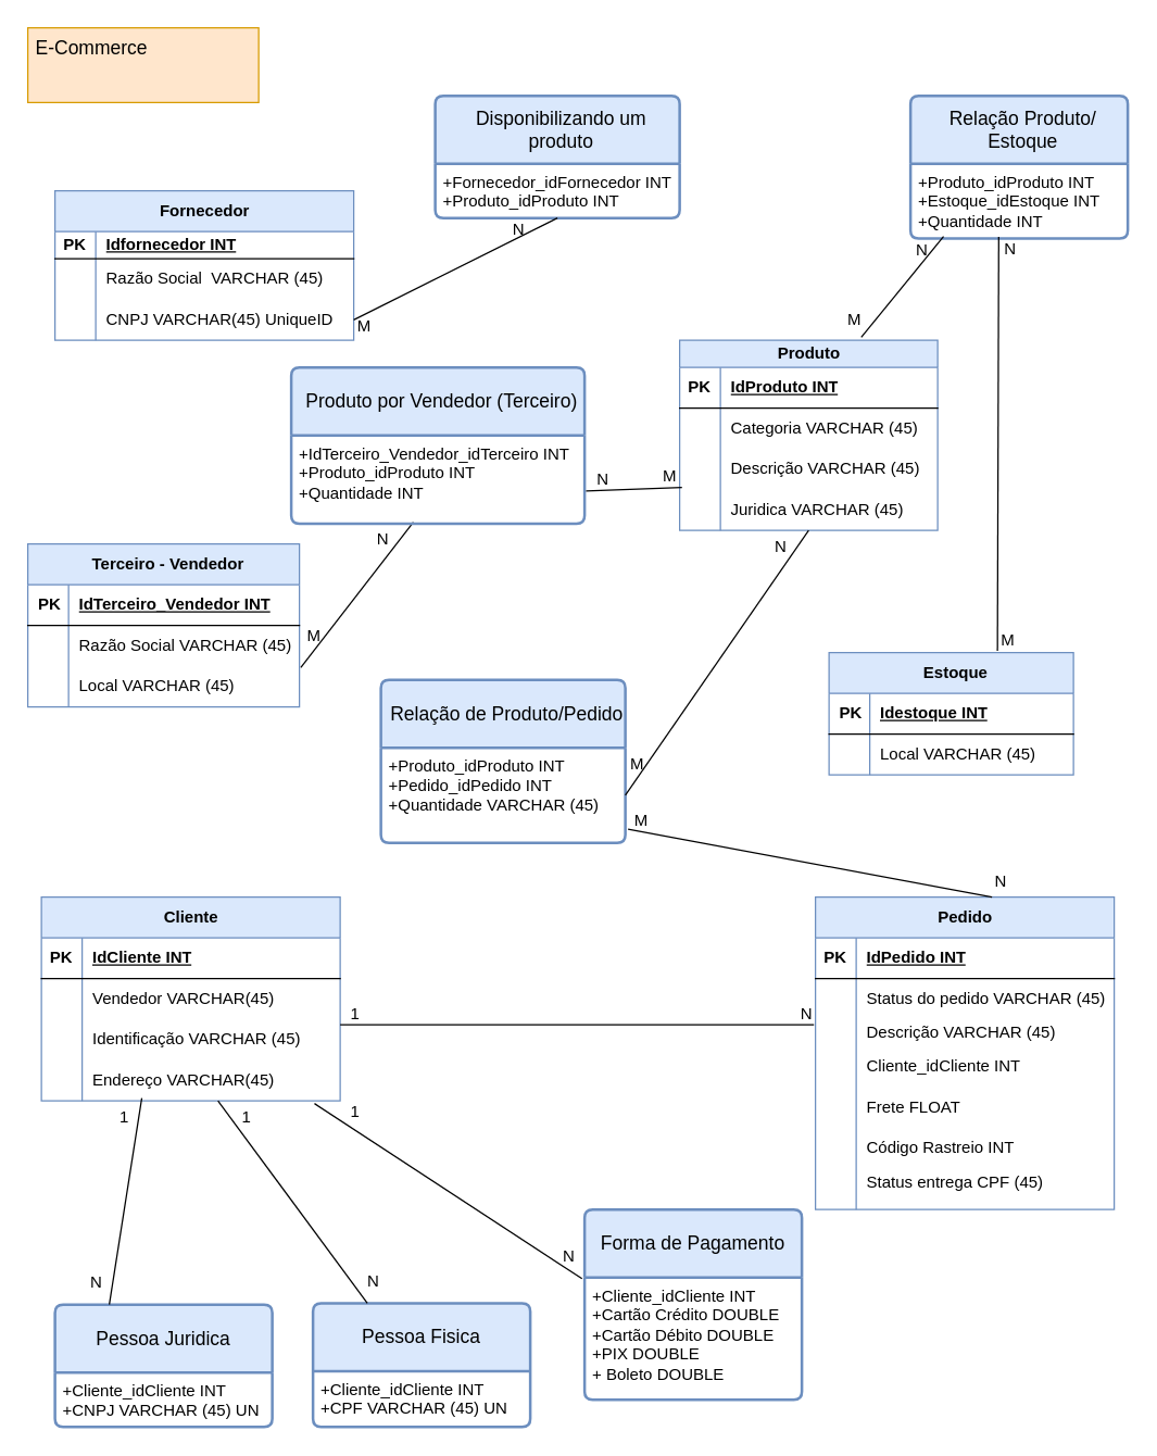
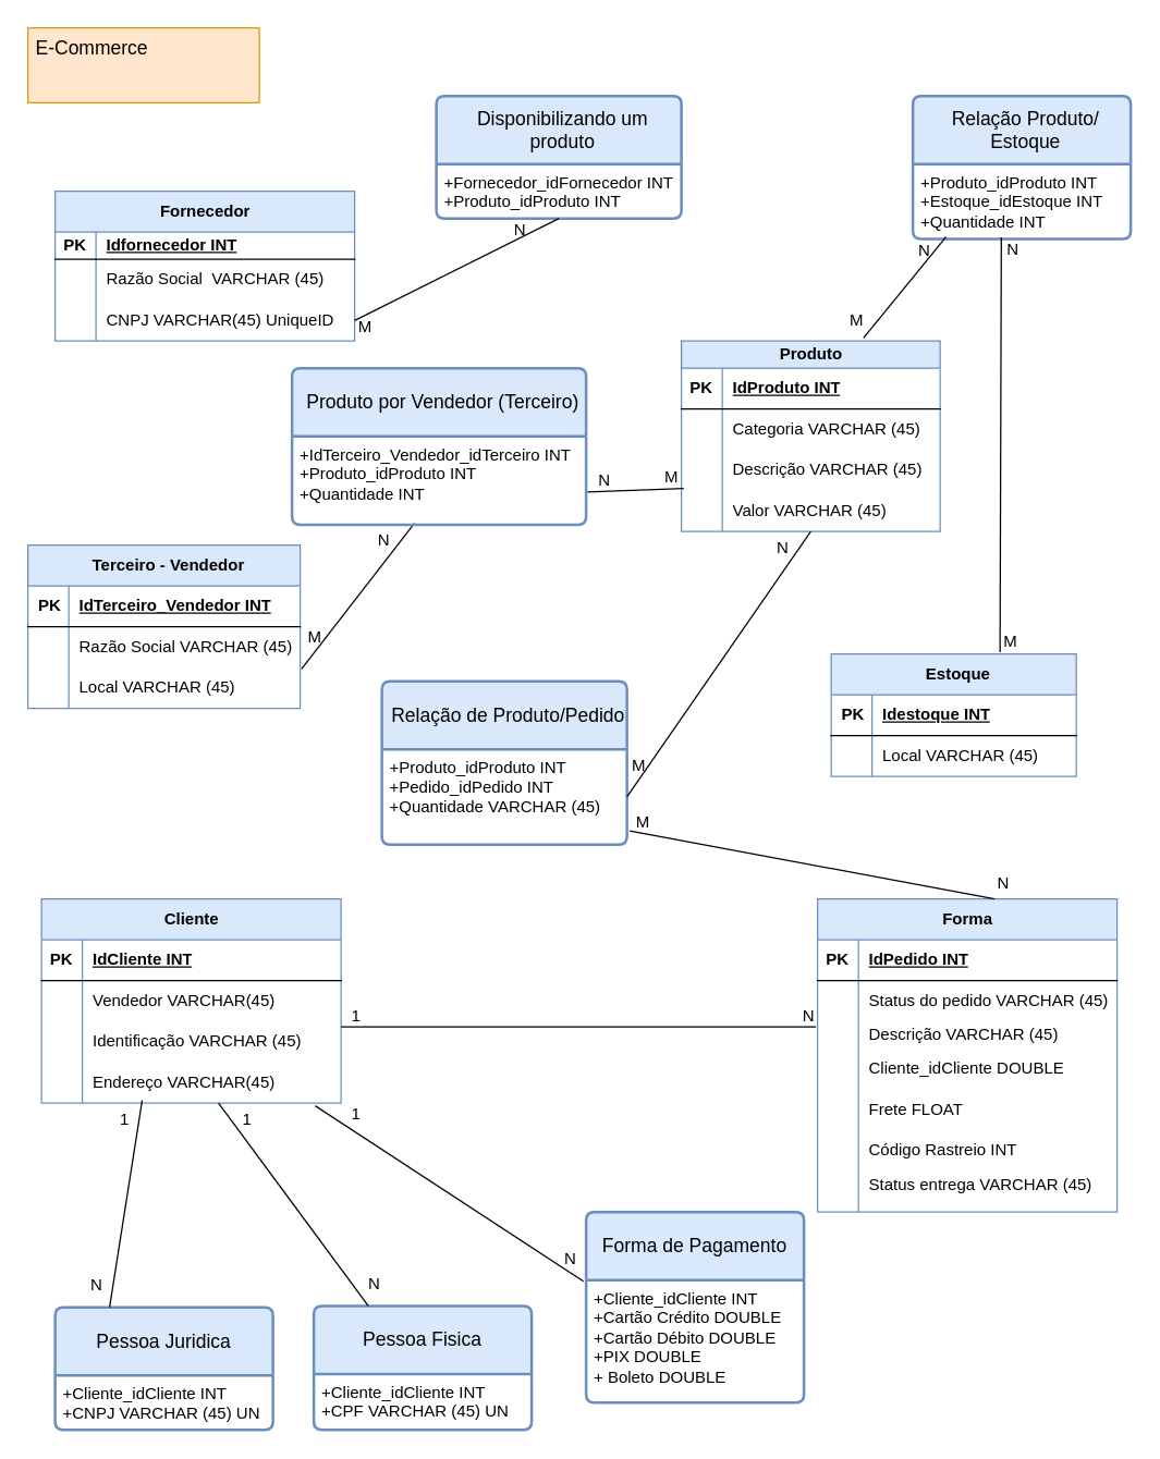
- <mxCell id="49" value="Juridica VARCHAR (45)" style="shape=partialRectangle;connectable=0;fillColor=none;top=0;left=0;bottom=0;right=0;align=left;spacingLeft=6;overflow=hidden;whiteSpace=wrap;html=1;" parent="47" vertex="1"><mxGeometry x="30" width="160" height="30" as="geometry"><mxRectangle width="160" height="30" as="alternateBounds" /></mxGeometry></mxCell>
+ <mxCell id="49" value="Valor VARCHAR (45)" style="shape=partialRectangle;connectable=0;fillColor=none;top=0;left=0;bottom=0;right=0;align=left;spacingLeft=6;overflow=hidden;whiteSpace=wrap;html=1;" parent="47" vertex="1"><mxGeometry x="30" width="160" height="30" as="geometry"><mxRectangle width="160" height="30" as="alternateBounds" /></mxGeometry></mxCell>
- <mxCell id="15" value="Pedido" style="shape=table;startSize=30;container=1;collapsible=1;childLayout=tableLayout;fixedRows=1;rowLines=0;fontStyle=1;align=center;resizeLast=1;html=1;fillColor=#dae8fc;strokeColor=#6c8ebf;" parent="1" vertex="1"><mxGeometry x="600" y="660" width="220" height="230" as="geometry" /></mxCell>
+ <mxCell id="15" value="Forma" style="shape=table;startSize=30;container=1;collapsible=1;childLayout=tableLayout;fixedRows=1;rowLines=0;fontStyle=1;align=center;resizeLast=1;html=1;fillColor=#dae8fc;strokeColor=#6c8ebf;" parent="1" vertex="1"><mxGeometry x="600" y="660" width="220" height="230" as="geometry" /></mxCell>
- <mxCell id="27" value="Cliente_idCliente INT" style="shape=partialRectangle;connectable=0;fillColor=none;top=0;left=0;bottom=0;right=0;align=left;spacingLeft=6;overflow=hidden;whiteSpace=wrap;html=1;" parent="25" vertex="1"><mxGeometry x="30" width="190" height="30" as="geometry"><mxRectangle width="190" height="30" as="alternateBounds" /></mxGeometry></mxCell>
+ <mxCell id="27" value="Cliente_idCliente DOUBLE" style="shape=partialRectangle;connectable=0;fillColor=none;top=0;left=0;bottom=0;right=0;align=left;spacingLeft=6;overflow=hidden;whiteSpace=wrap;html=1;" parent="25" vertex="1"><mxGeometry x="30" width="190" height="30" as="geometry"><mxRectangle width="190" height="30" as="alternateBounds" /></mxGeometry></mxCell>
- <mxCell id="36" value="&lt;div align=&quot;left&quot;&gt;Status entrega CPF (45)&lt;/div&gt;&lt;div align=&quot;left&quot;&gt;&lt;br&gt;&lt;/div&gt;" style="shape=partialRectangle;connectable=0;fillColor=none;top=0;left=0;bottom=0;right=0;align=left;spacingLeft=6;overflow=hidden;whiteSpace=wrap;html=1;" vertex="1" parent="34"><mxGeometry x="30" width="190" height="30" as="geometry"><mxRectangle width="190" height="30" as="alternateBounds" /></mxGeometry></mxCell>
+ <mxCell id="36" value="&lt;div align=&quot;left&quot;&gt;Status entrega VARCHAR (45)&lt;/div&gt;&lt;div align=&quot;left&quot;&gt;&lt;br&gt;&lt;/div&gt;" style="shape=partialRectangle;connectable=0;fillColor=none;top=0;left=0;bottom=0;right=0;align=left;spacingLeft=6;overflow=hidden;whiteSpace=wrap;html=1;" vertex="1" parent="34"><mxGeometry x="30" width="190" height="30" as="geometry"><mxRectangle width="190" height="30" as="alternateBounds" /></mxGeometry></mxCell>
